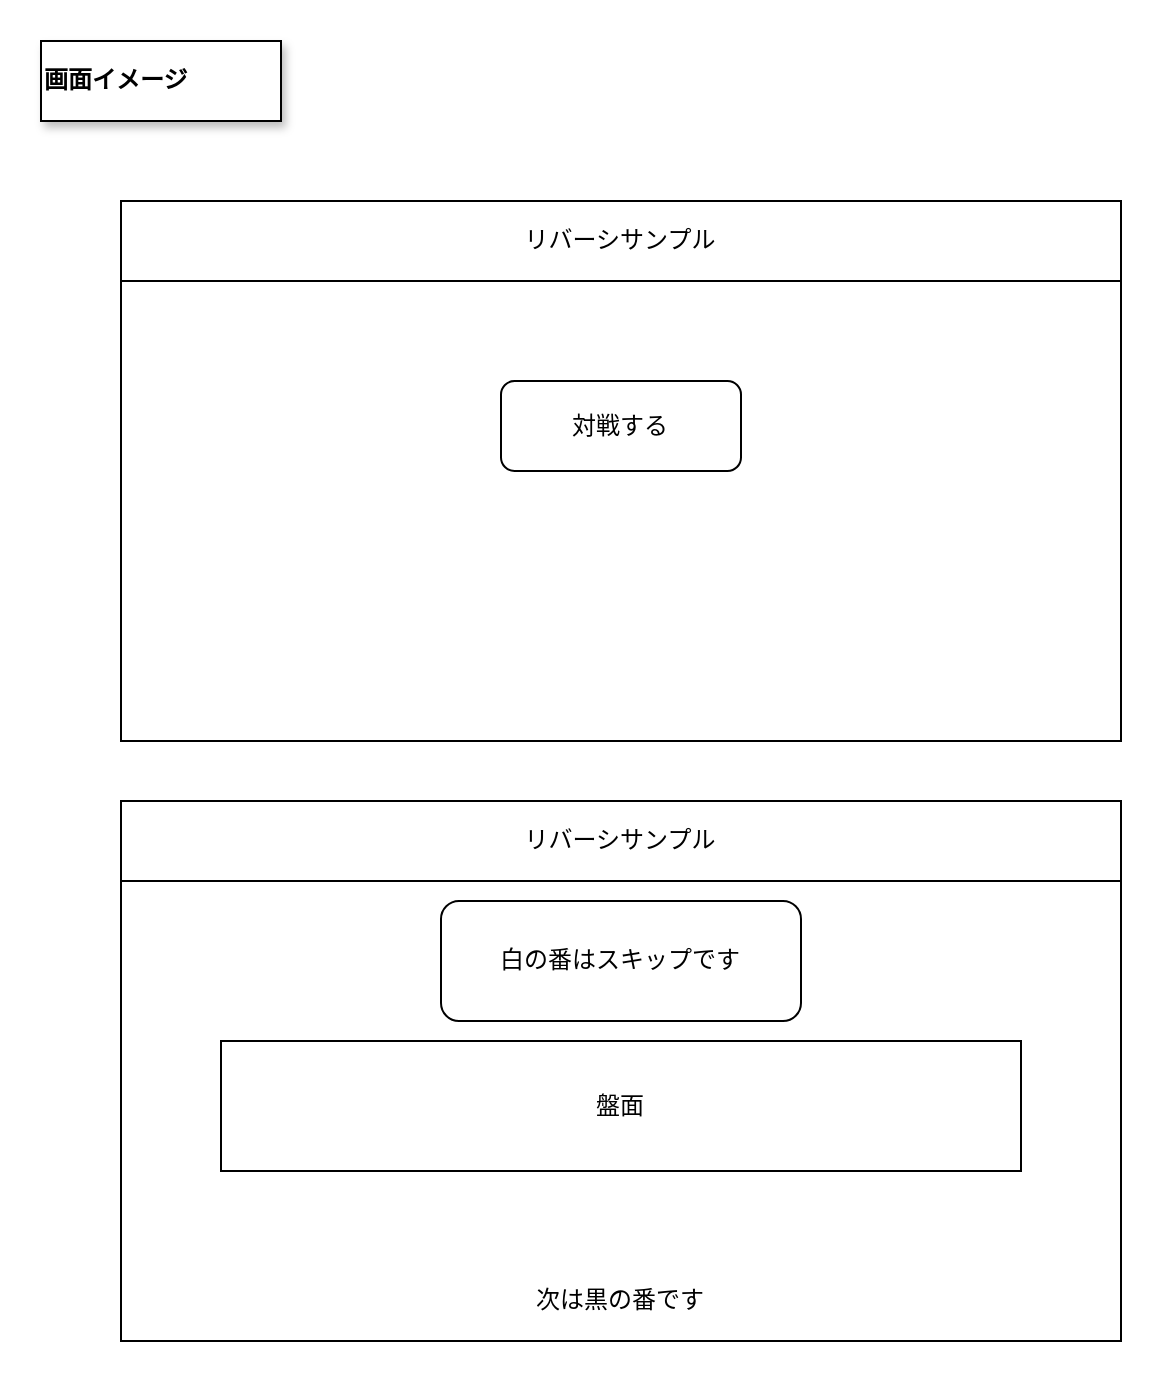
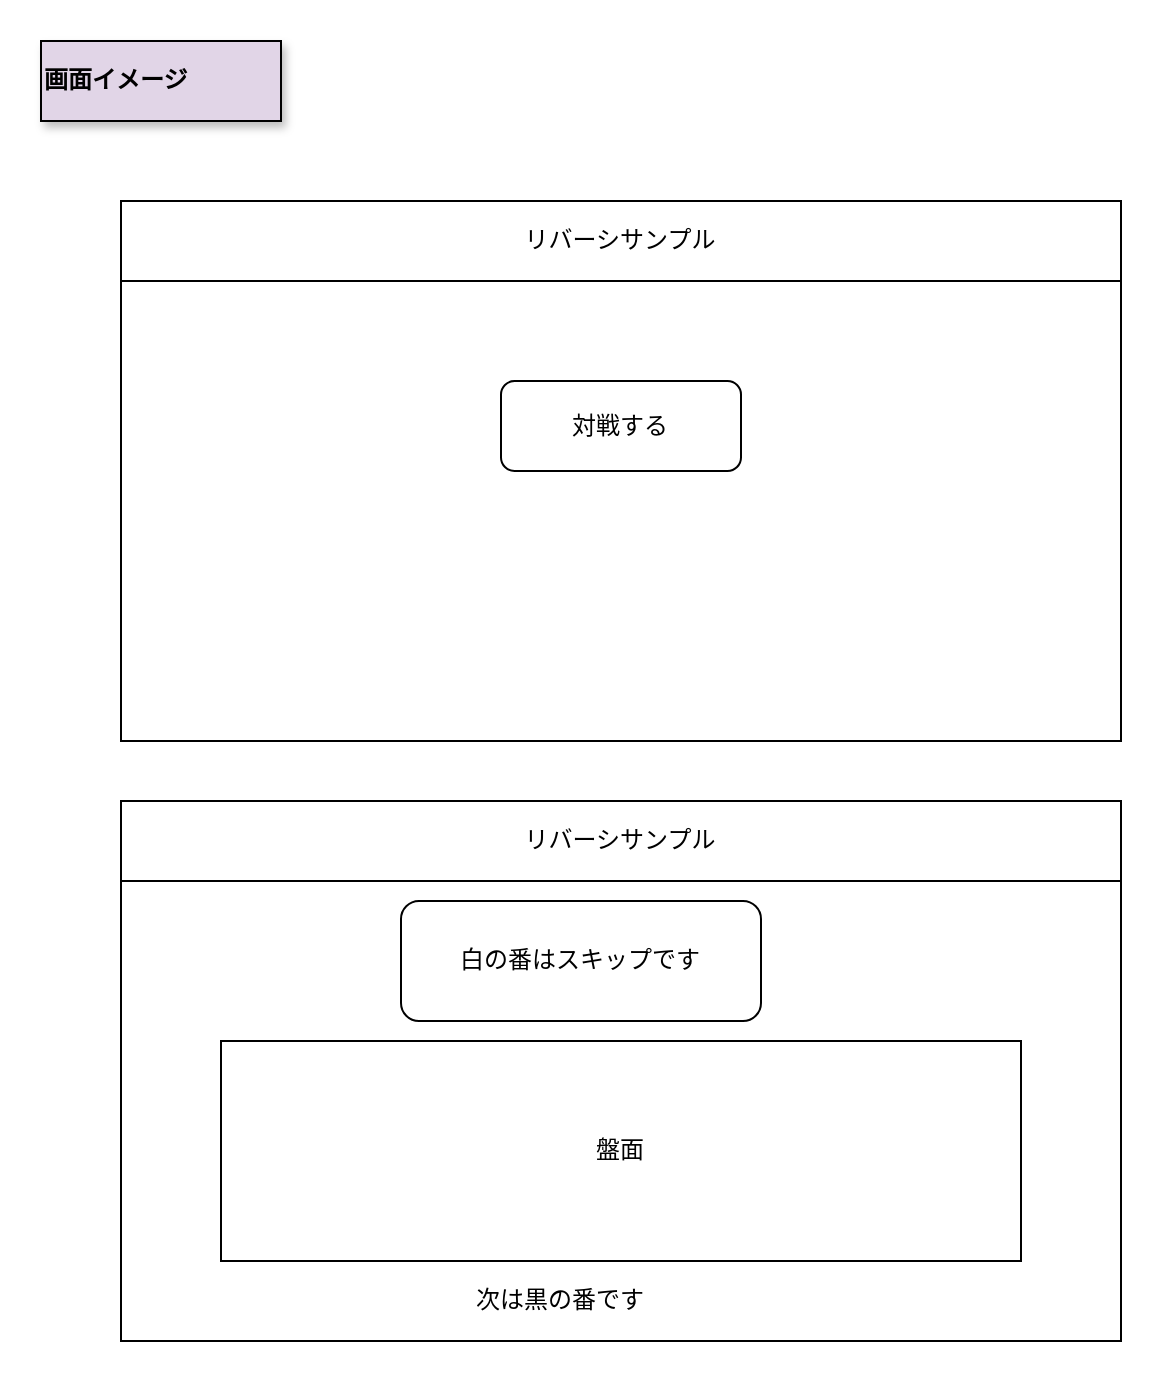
- <mxCell id="5" value="画面イメージ" style="rounded=0;whiteSpace=wrap;html=1;align=left;shadow=1;fontStyle=1" parent="1" vertex="1"><mxGeometry x="20" y="20" width="120" height="40" as="geometry" /></mxCell>
+ <mxCell id="5" value="画面イメージ" style="rounded=0;whiteSpace=wrap;html=1;align=left;shadow=1;fontStyle=1;fillColor=#e1d5e7;" parent="1" vertex="1"><mxGeometry x="20" y="20" width="120" height="40" as="geometry" /></mxCell>
- <mxCell id="8" value="白の番はスキップです" style="rounded=1;whiteSpace=wrap;html=1;fillColor=none;" parent="1" vertex="1"><mxGeometry x="220" y="450" width="180" height="60" as="geometry" /></mxCell>
+ <mxCell id="8" value="白の番はスキップです" style="rounded=1;whiteSpace=wrap;html=1;fillColor=none;" parent="1" vertex="1"><mxGeometry x="200" y="450" width="180" height="60" as="geometry" /></mxCell>
- <mxCell id="9" value="盤面" style="rounded=0;whiteSpace=wrap;html=1;fillColor=none;" parent="1" vertex="1"><mxGeometry x="110" y="520" width="400" height="65" as="geometry" /></mxCell>
+ <mxCell id="9" value="盤面" style="rounded=0;whiteSpace=wrap;html=1;fillColor=none;" parent="1" vertex="1"><mxGeometry x="110" y="520" width="400" height="110" as="geometry" /></mxCell>
- <mxCell id="10" value="次は黒の番です" style="rounded=0;whiteSpace=wrap;html=1;fillColor=none;strokeColor=none;" parent="1" vertex="1"><mxGeometry x="110" y="640" width="400" height="20" as="geometry" /></mxCell>
+ <mxCell id="10" value="次は黒の番です" style="rounded=0;whiteSpace=wrap;html=1;fillColor=none;strokeColor=none;" parent="1" vertex="1"><mxGeometry x="80" y="640" width="400" height="20" as="geometry" /></mxCell>
